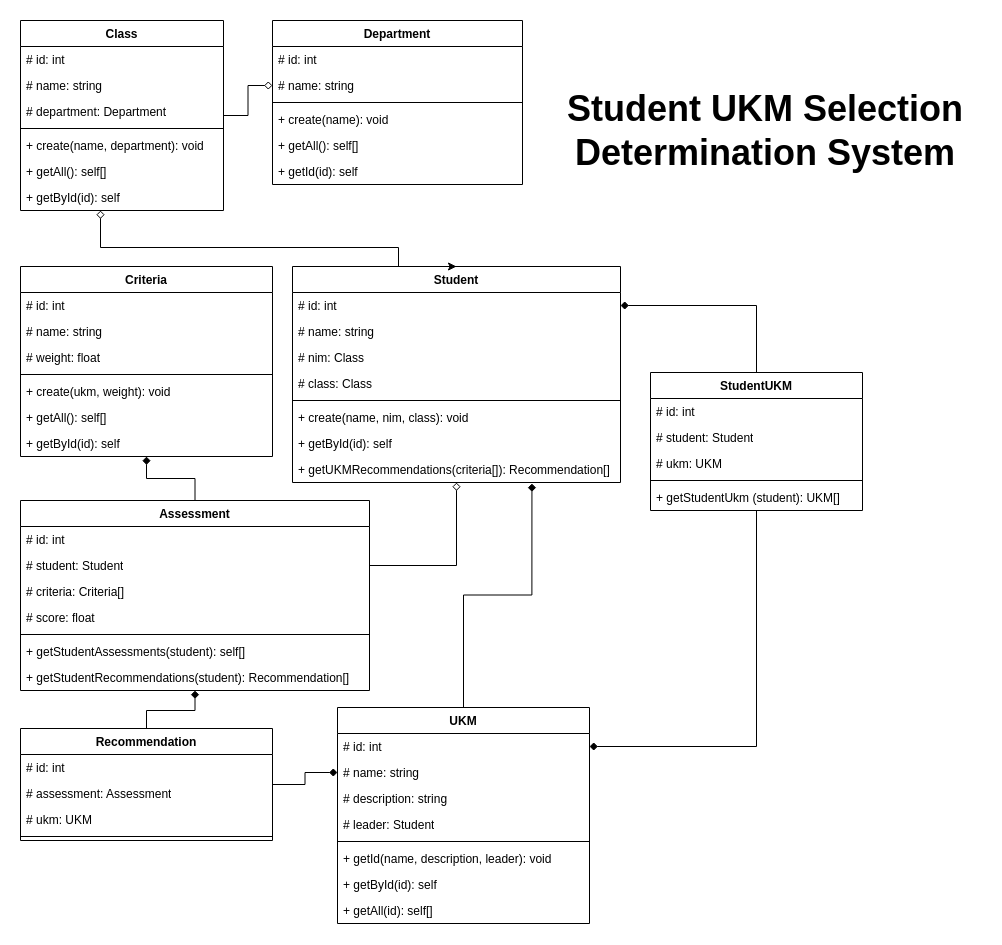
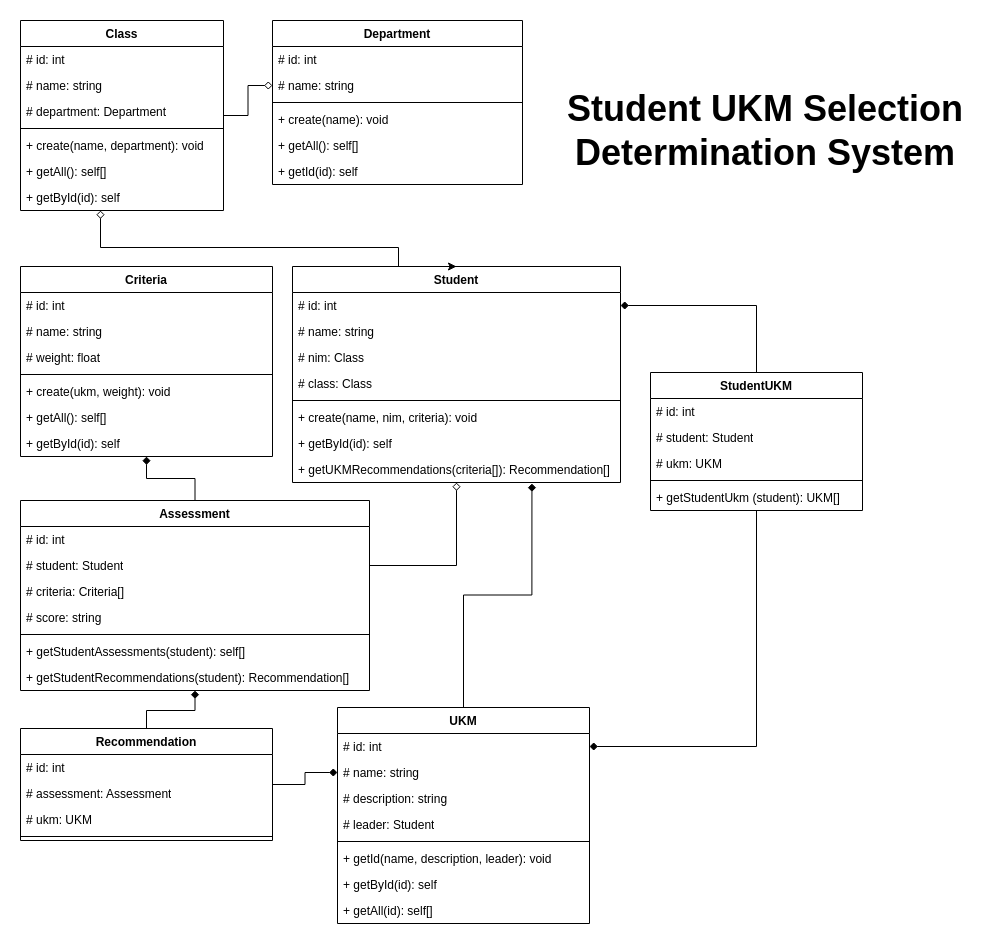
- <mxCell id="9" value="+ create(name, nim, class): void" style="text;strokeColor=none;fillColor=none;align=left;verticalAlign=top;spacingLeft=4;spacingRight=4;overflow=hidden;rotatable=0;points=[[0,0.5],[1,0.5]];portConstraint=eastwest;whiteSpace=wrap;html=1;" vertex="1" parent="3"><mxGeometry y="138" width="328" height="26" as="geometry" /></mxCell>
+ <mxCell id="9" value="+ create(name, nim, criteria): void" style="text;strokeColor=none;fillColor=none;align=left;verticalAlign=top;spacingLeft=4;spacingRight=4;overflow=hidden;rotatable=0;points=[[0,0.5],[1,0.5]];portConstraint=eastwest;whiteSpace=wrap;html=1;" vertex="1" parent="3"><mxGeometry y="138" width="328" height="26" as="geometry" /></mxCell>
- <mxCell id="52" value="# score: float" style="text;strokeColor=none;fillColor=none;align=left;verticalAlign=top;spacingLeft=4;spacingRight=4;overflow=hidden;rotatable=0;points=[[0,0.5],[1,0.5]];portConstraint=eastwest;whiteSpace=wrap;html=1;" vertex="1" parent="48"><mxGeometry y="104" width="349" height="26" as="geometry" /></mxCell>
+ <mxCell id="52" value="# score: string" style="text;strokeColor=none;fillColor=none;align=left;verticalAlign=top;spacingLeft=4;spacingRight=4;overflow=hidden;rotatable=0;points=[[0,0.5],[1,0.5]];portConstraint=eastwest;whiteSpace=wrap;html=1;" vertex="1" parent="48"><mxGeometry y="104" width="349" height="26" as="geometry" /></mxCell>
